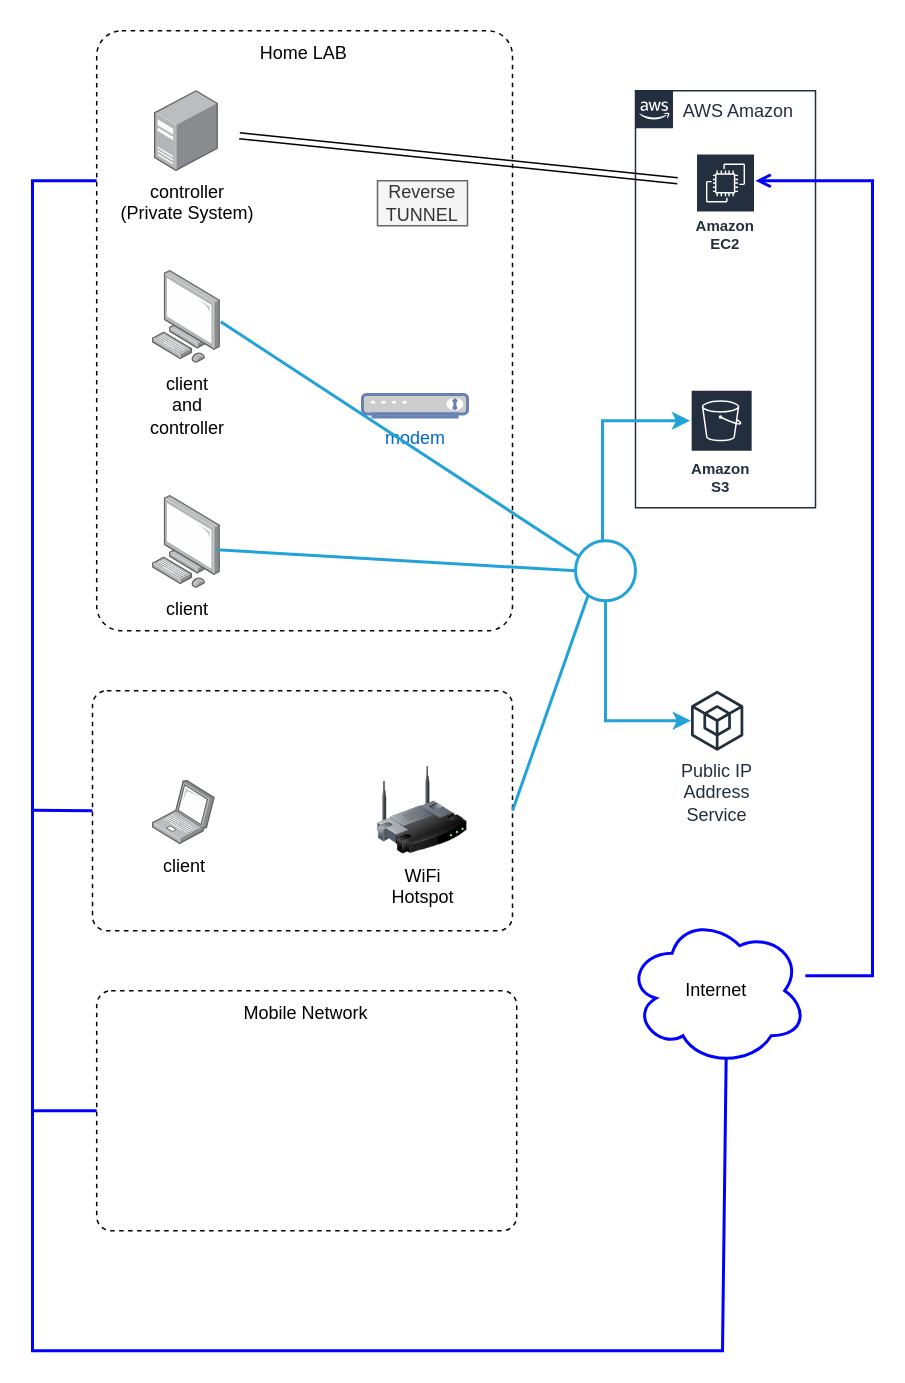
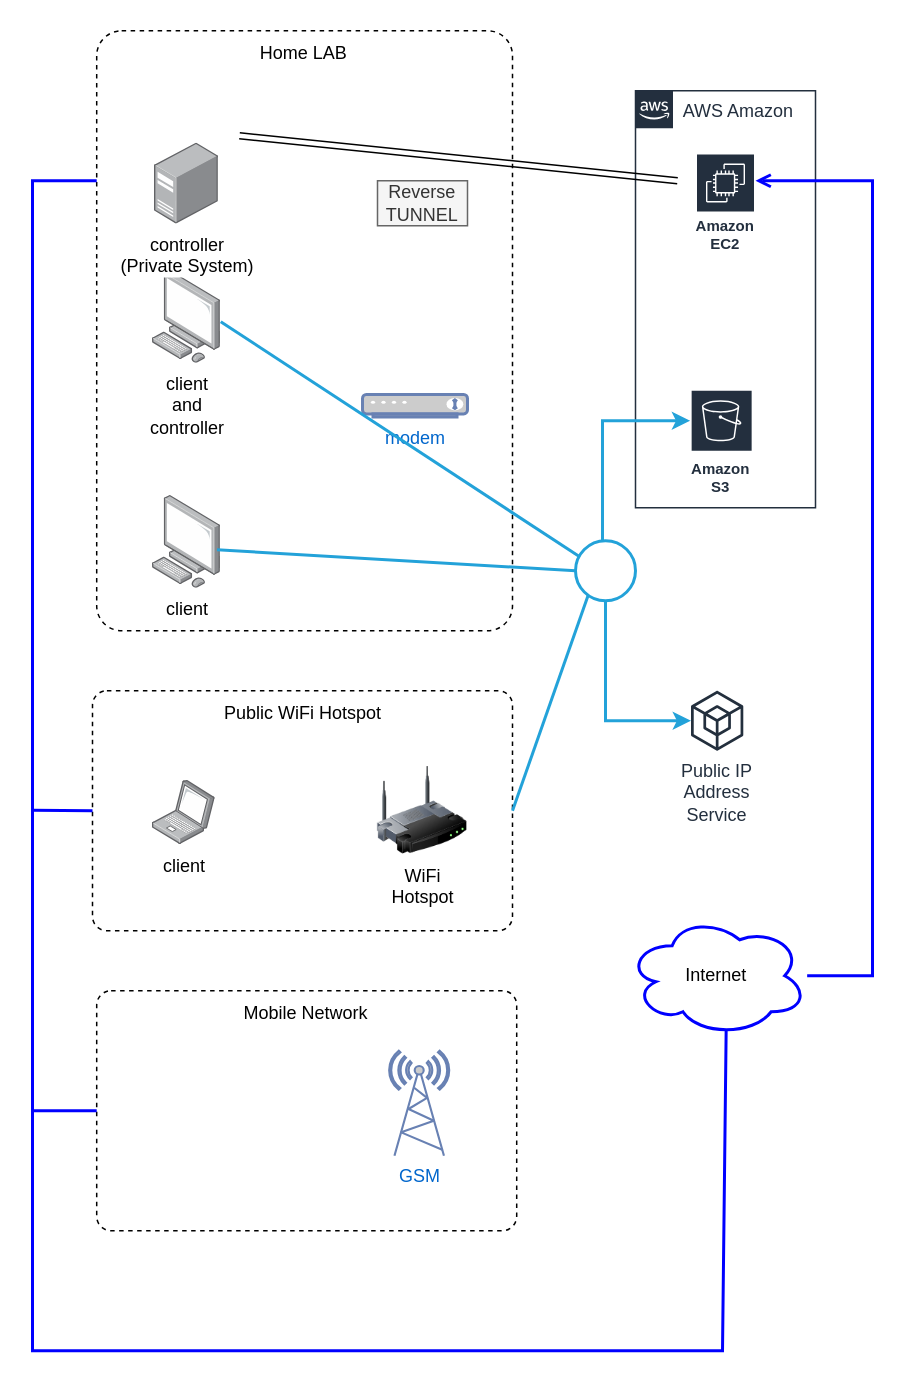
- <mxCell id="7" value="&lt;div&gt;controller&lt;/div&gt;(Private System)" style="image;points=[];aspect=fixed;html=1;align=center;shadow=0;dashed=0;image=img/lib/allied_telesis/computer_and_terminals/Server_Desktop.svg;" parent="1" vertex="1"><mxGeometry x="102.5" y="60" width="42.6" height="54" as="geometry" /></mxCell>
+ <mxCell id="7" value="&lt;div&gt;controller&lt;/div&gt;(Private System)" style="image;points=[];aspect=fixed;html=1;align=center;shadow=0;dashed=0;image=img/lib/allied_telesis/computer_and_terminals/Server_Desktop.svg;" parent="1" vertex="1"><mxGeometry x="102.5" y="95" width="42.6" height="54" as="geometry" /></mxCell>
+ <mxCell id="13" value="Public WiFi Hotspot" style="text;html=1;align=center;verticalAlign=middle;whiteSpace=wrap;rounded=0;" parent="1" vertex="1"><mxGeometry x="143.5" y="460" width="115" height="30" as="geometry" /></mxCell>
- <mxCell id="28" value="Internet" style="ellipse;shape=cloud;whiteSpace=wrap;html=1;strokeColor=#0000FF;strokeWidth=2;" parent="1" vertex="1"><mxGeometry x="417.44" y="610" width="120" height="100" as="geometry" /></mxCell>
+ <mxCell id="28" value="Internet" style="ellipse;shape=cloud;whiteSpace=wrap;html=1;strokeColor=#0000FF;strokeWidth=2;" parent="1" vertex="1"><mxGeometry x="417.44" y="610" width="120" height="80" as="geometry" /></mxCell>
+ <mxCell id="10" value="GSM" style="fontColor=#0066CC;verticalAlign=top;verticalLabelPosition=bottom;labelPosition=center;align=center;html=1;outlineConnect=0;fillColor=#CCCCCC;strokeColor=#6881B3;gradientColor=none;gradientDirection=north;strokeWidth=2;shape=mxgraph.networks.radio_tower;" parent="1" vertex="1"><mxGeometry x="258.8" y="700" width="40" height="70" as="geometry" /></mxCell>
